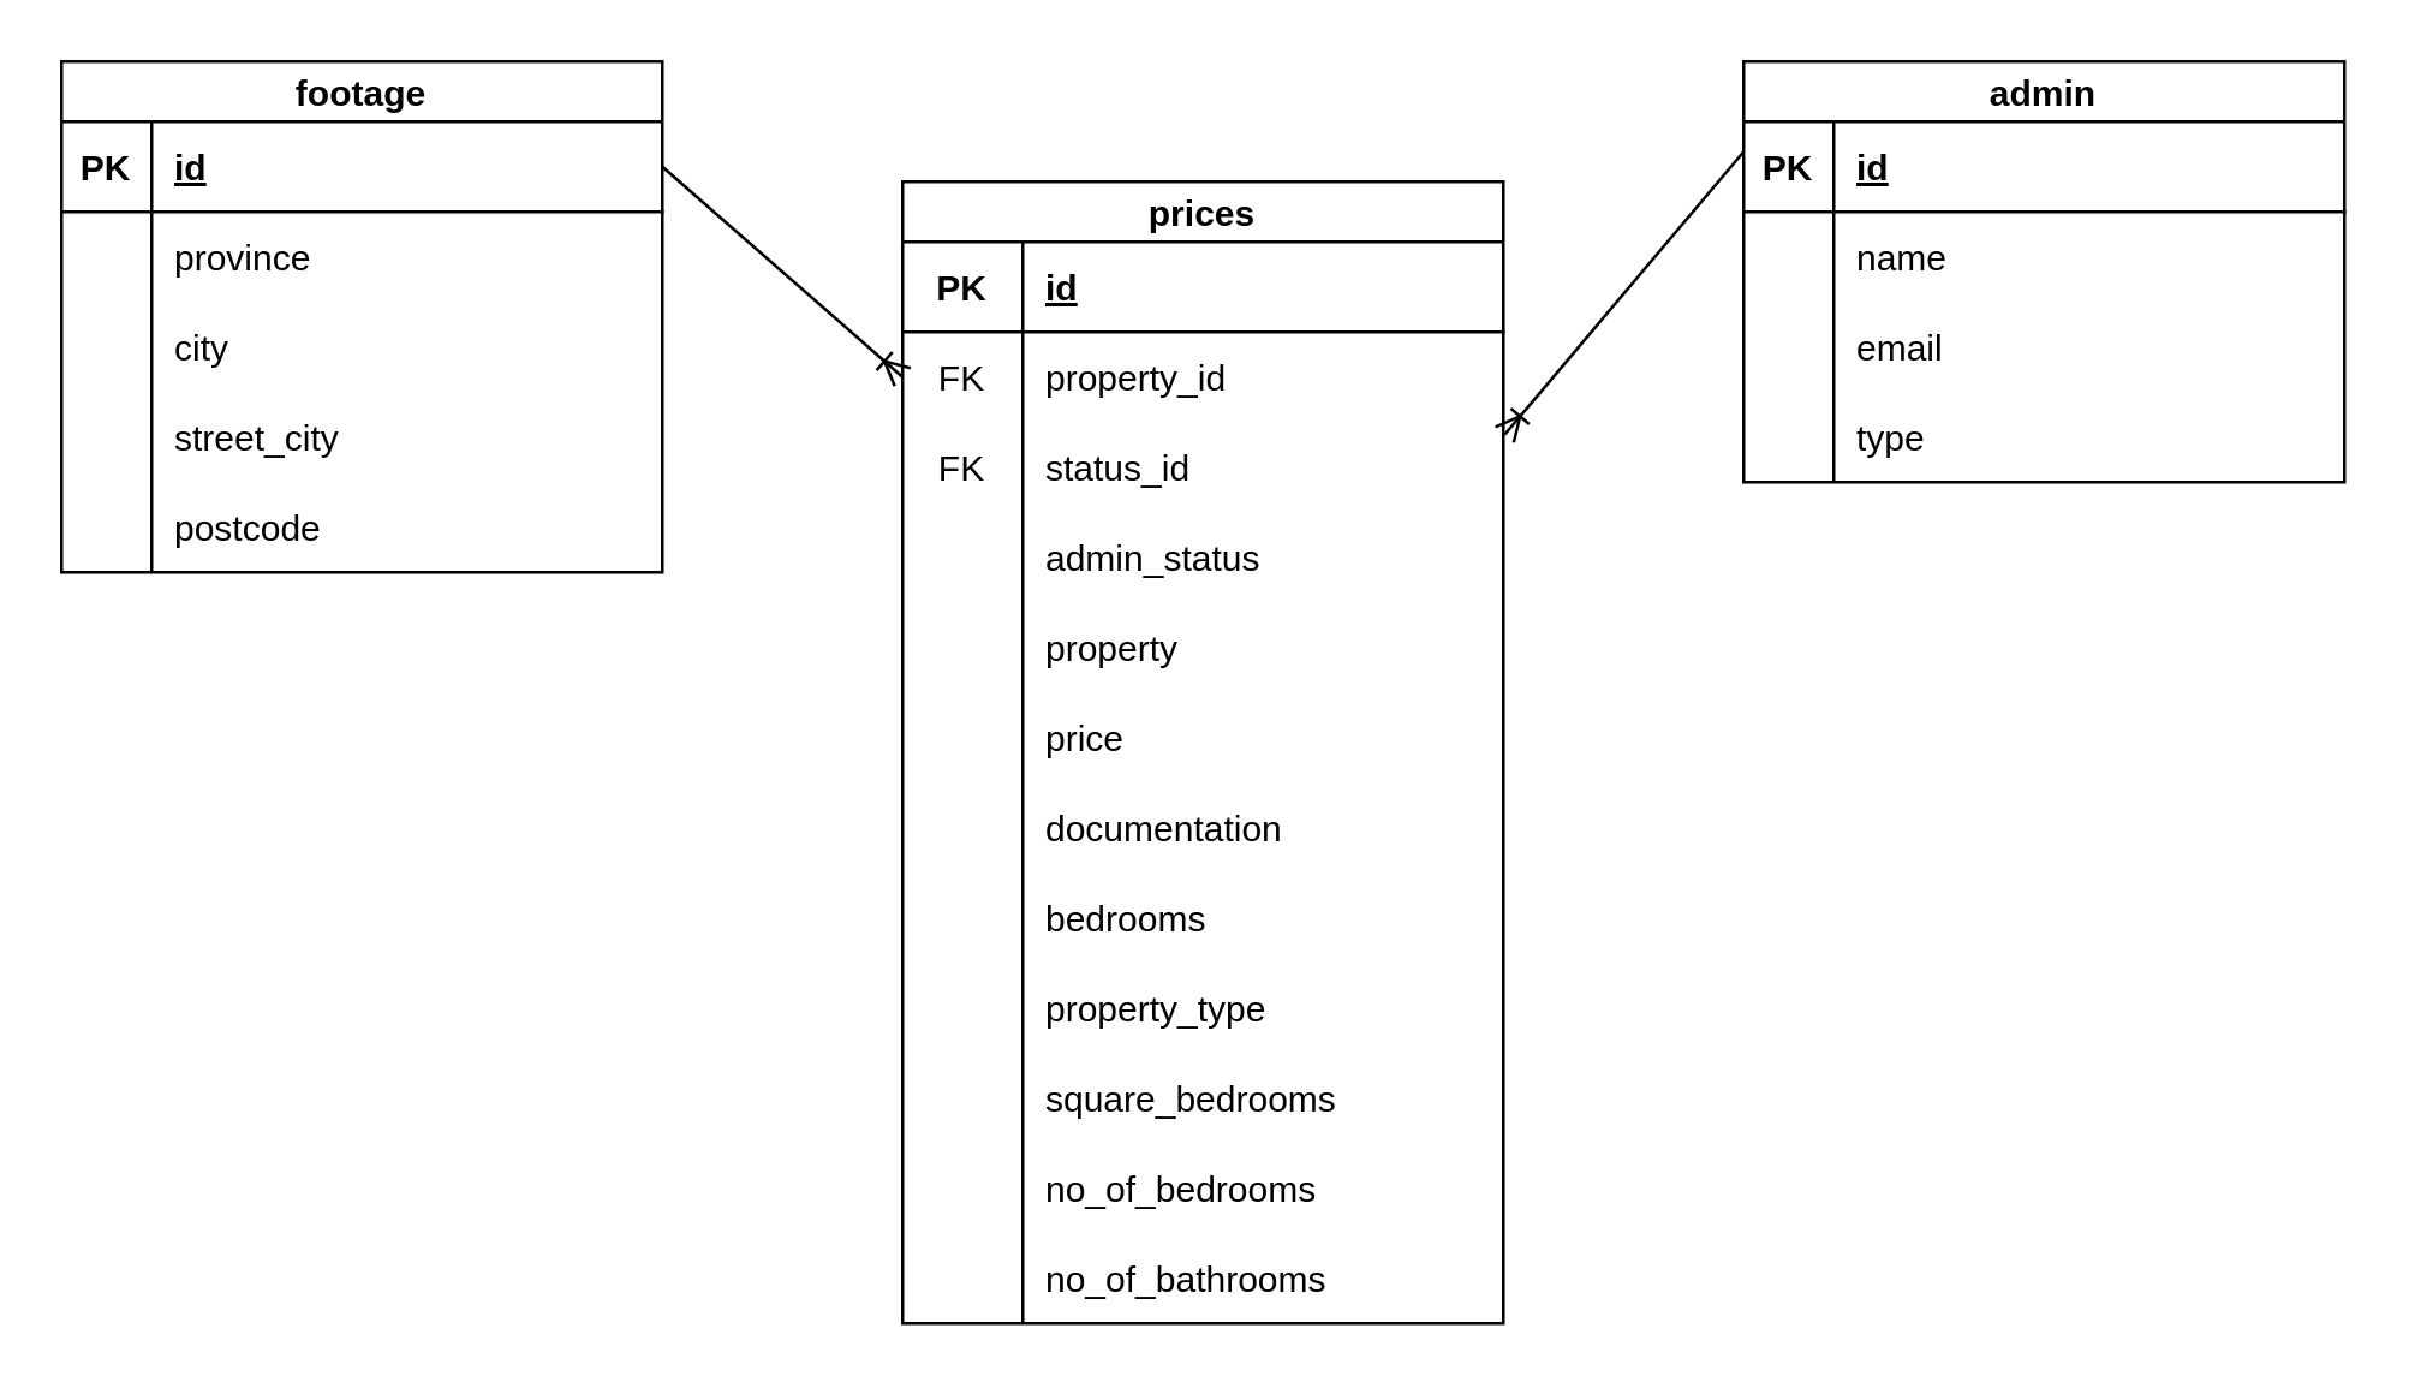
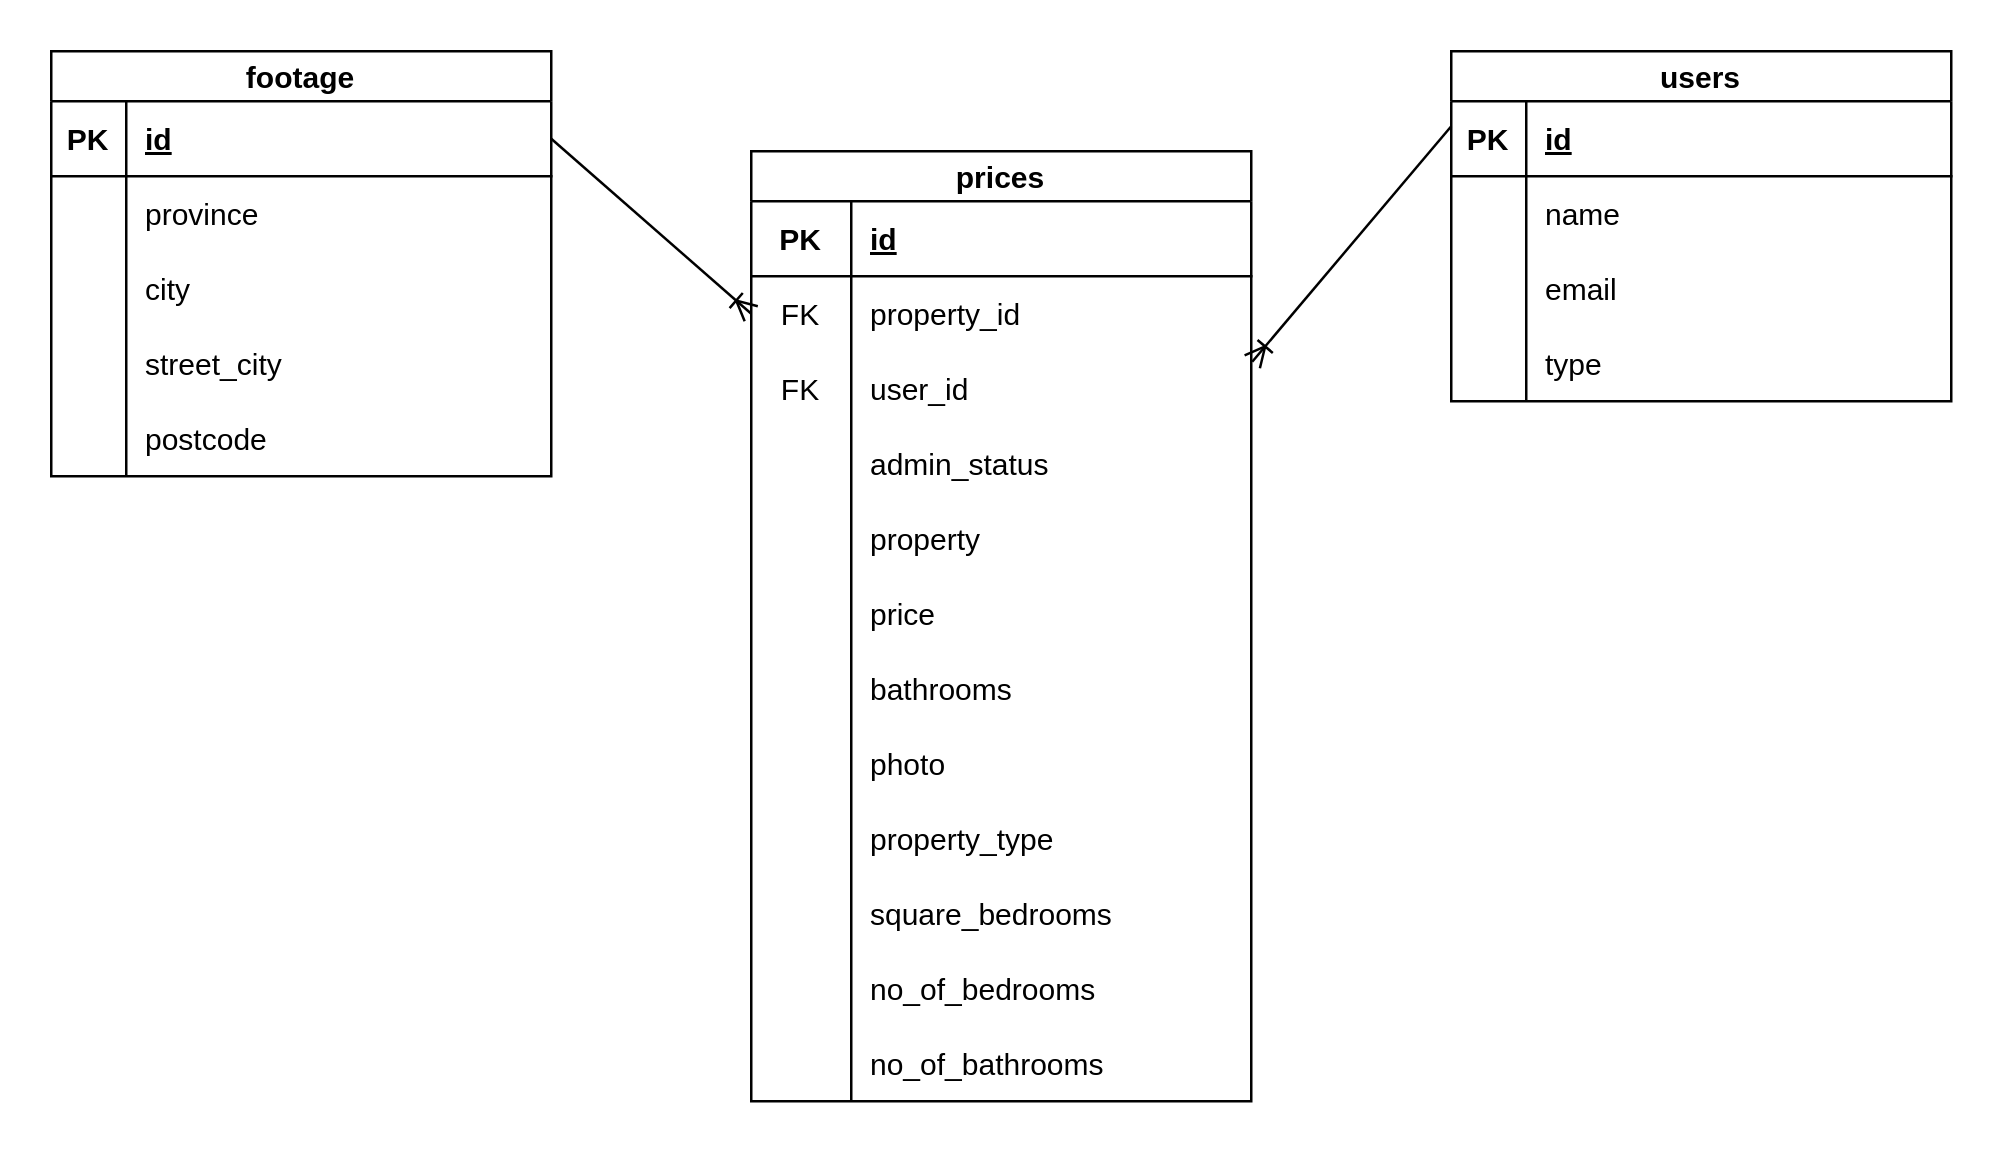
- <mxCell id="18" value="admin" style="shape=table;startSize=20;container=1;collapsible=1;childLayout=tableLayout;fixedRows=1;rowLines=0;fontStyle=1;align=center;resizeLast=1;" parent="1" vertex="1"><mxGeometry x="580" y="20" width="200" height="140" as="geometry" /></mxCell>
+ <mxCell id="18" value="users" style="shape=table;startSize=20;container=1;collapsible=1;childLayout=tableLayout;fixedRows=1;rowLines=0;fontStyle=1;align=center;resizeLast=1;" parent="1" vertex="1"><mxGeometry x="580" y="20" width="200" height="140" as="geometry" /></mxCell>
- <mxCell id="40" value="status_id" style="shape=partialRectangle;connectable=0;fillColor=none;top=0;left=0;bottom=0;right=0;align=left;spacingLeft=6;overflow=hidden;" parent="38" vertex="1"><mxGeometry x="40" width="160" height="30" as="geometry"><mxRectangle width="160" height="30" as="alternateBounds" /></mxGeometry></mxCell>
+ <mxCell id="40" value="user_id" style="shape=partialRectangle;connectable=0;fillColor=none;top=0;left=0;bottom=0;right=0;align=left;spacingLeft=6;overflow=hidden;" parent="38" vertex="1"><mxGeometry x="40" width="160" height="30" as="geometry"><mxRectangle width="160" height="30" as="alternateBounds" /></mxGeometry></mxCell>
- <mxCell id="52" value="documentation" style="shape=partialRectangle;connectable=0;fillColor=none;top=0;left=0;bottom=0;right=0;align=left;spacingLeft=6;overflow=hidden;" vertex="1" parent="50"><mxGeometry x="40" width="160" height="30" as="geometry"><mxRectangle width="160" height="30" as="alternateBounds" /></mxGeometry></mxCell>
+ <mxCell id="52" value="bathrooms" style="shape=partialRectangle;connectable=0;fillColor=none;top=0;left=0;bottom=0;right=0;align=left;spacingLeft=6;overflow=hidden;" vertex="1" parent="50"><mxGeometry x="40" width="160" height="30" as="geometry"><mxRectangle width="160" height="30" as="alternateBounds" /></mxGeometry></mxCell>
- <mxCell id="55" value="bedrooms" style="shape=partialRectangle;connectable=0;fillColor=none;top=0;left=0;bottom=0;right=0;align=left;spacingLeft=6;overflow=hidden;" vertex="1" parent="53"><mxGeometry x="40" width="160" height="30" as="geometry"><mxRectangle width="160" height="30" as="alternateBounds" /></mxGeometry></mxCell>
+ <mxCell id="55" value="photo" style="shape=partialRectangle;connectable=0;fillColor=none;top=0;left=0;bottom=0;right=0;align=left;spacingLeft=6;overflow=hidden;" vertex="1" parent="53"><mxGeometry x="40" width="160" height="30" as="geometry"><mxRectangle width="160" height="30" as="alternateBounds" /></mxGeometry></mxCell>
